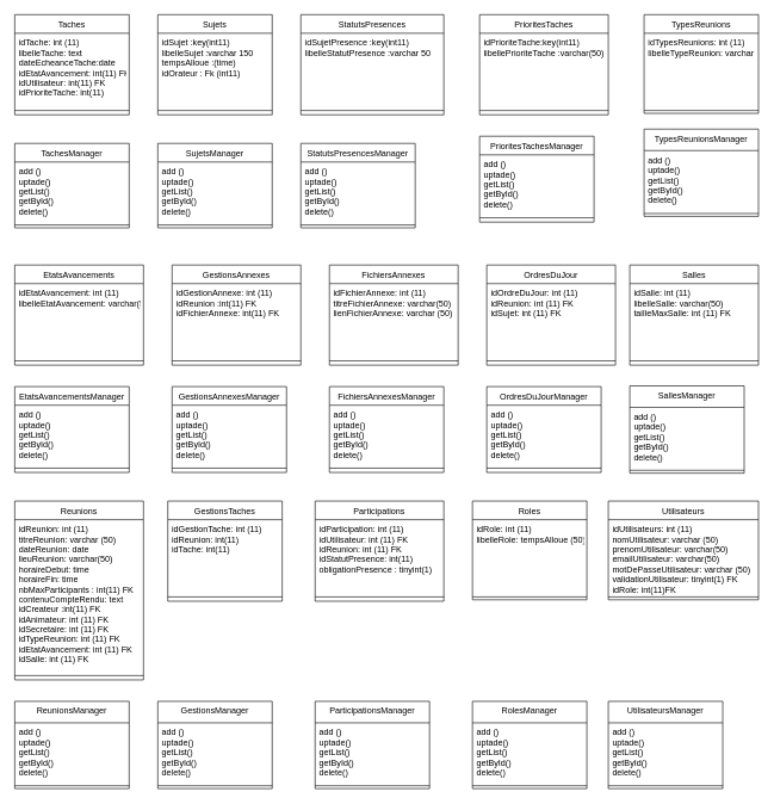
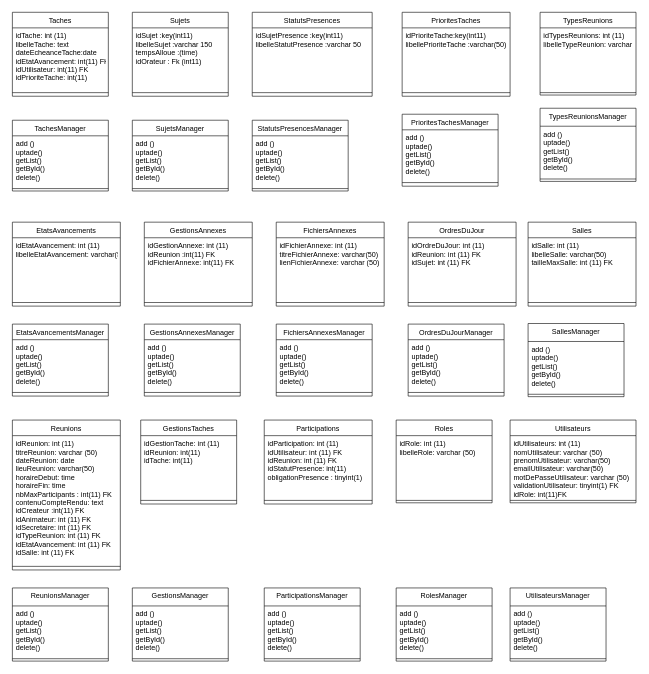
- <mxCell id="72" value="idRole: int (11)&#10;libelleRole: tempsAlloue (50)&#10;" style="text;align=left;verticalAlign=top;spacingLeft=4;spacingRight=4;overflow=hidden;rotatable=0;points=[[0,0.5],[1,0.5]];portConstraint=eastwest;rounded=0;shadow=0;html=0;" vertex="1" parent="71"><mxGeometry y="26" width="160" height="104" as="geometry" /></mxCell>
+ <mxCell id="72" value="idRole: int (11)&#10;libelleRole: varchar (50)&#10;" style="text;align=left;verticalAlign=top;spacingLeft=4;spacingRight=4;overflow=hidden;rotatable=0;points=[[0,0.5],[1,0.5]];portConstraint=eastwest;rounded=0;shadow=0;html=0;" vertex="1" parent="71"><mxGeometry y="26" width="160" height="104" as="geometry" /></mxCell>
